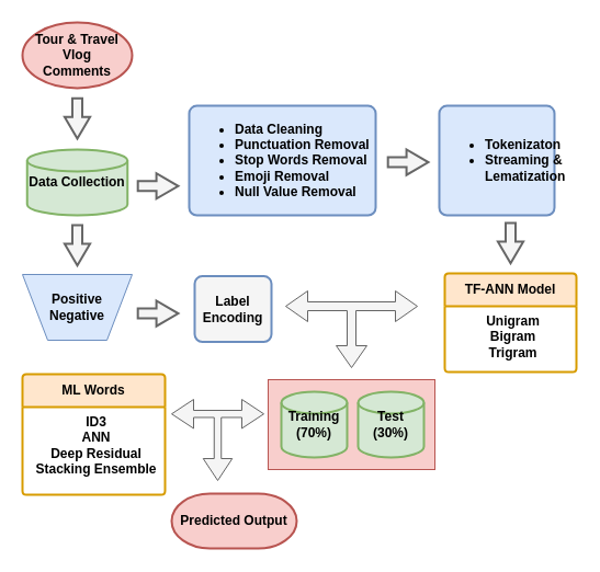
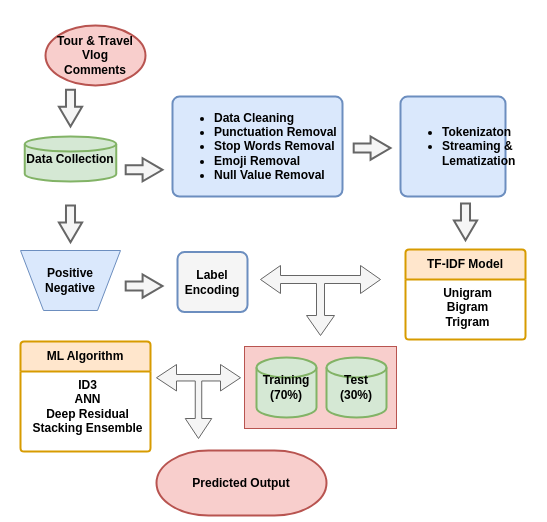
- <mxCell id="2" value="&lt;div&gt;Tour &amp;amp; Travel&lt;/div&gt;&lt;div&gt;Vlog&lt;/div&gt;&lt;div&gt;Comments&lt;br&gt;&lt;/div&gt;" style="strokeWidth=2;html=1;shape=mxgraph.flowchart.start_2;whiteSpace=wrap;fontStyle=1;fillColor=#f8cecc;strokeColor=#b85450;" vertex="1" parent="1"><mxGeometry x="20" y="20" width="100" height="60" as="geometry" /></mxCell>
+ <mxCell id="2" value="&lt;div&gt;Tour &amp;amp; Travel&lt;/div&gt;&lt;div&gt;Vlog&lt;/div&gt;&lt;div&gt;Comments&lt;br&gt;&lt;/div&gt;" style="strokeWidth=2;html=1;shape=mxgraph.flowchart.start_2;whiteSpace=wrap;fontStyle=1;fillColor=#f8cecc;strokeColor=#b85450;" vertex="1" parent="1"><mxGeometry x="45" y="25" width="100" height="60" as="geometry" /></mxCell>
- <mxCell id="3" value="Data Collection" style="strokeWidth=2;html=1;shape=mxgraph.flowchart.database;whiteSpace=wrap;fontStyle=1;fillColor=#d5e8d4;strokeColor=#82b366;" vertex="1" parent="1"><mxGeometry x="24.25" y="136" width="91.5" height="60" as="geometry" /></mxCell>
+ <mxCell id="3" value="Data Collection" style="strokeWidth=2;html=1;shape=mxgraph.flowchart.database;whiteSpace=wrap;fontStyle=1;fillColor=#d5e8d4;strokeColor=#82b366;" vertex="1" parent="1"><mxGeometry x="24.25" y="136" width="91.5" height="45" as="geometry" /></mxCell>
- <mxCell id="10" value="&lt;span style=&quot;font-size: 12px;&quot;&gt;TF-ANN Model&lt;/span&gt;" style="swimlane;childLayout=stackLayout;horizontal=1;startSize=30;horizontalStack=0;rounded=1;fontSize=12;fontStyle=1;strokeWidth=2;resizeParent=0;resizeLast=1;shadow=0;dashed=0;align=center;arcSize=4;whiteSpace=wrap;html=1;fillColor=#ffe6cc;strokeColor=#d79b00;" vertex="1" parent="1"><mxGeometry x="405" y="249" width="120" height="90" as="geometry" /></mxCell>
+ <mxCell id="10" value="&lt;span style=&quot;font-size: 12px;&quot;&gt;TF-IDF Model&lt;/span&gt;" style="swimlane;childLayout=stackLayout;horizontal=1;startSize=30;horizontalStack=0;rounded=1;fontSize=12;fontStyle=1;strokeWidth=2;resizeParent=0;resizeLast=1;shadow=0;dashed=0;align=center;arcSize=4;whiteSpace=wrap;html=1;fillColor=#ffe6cc;strokeColor=#d79b00;" vertex="1" parent="1"><mxGeometry x="405" y="249" width="120" height="90" as="geometry" /></mxCell>
- <mxCell id="22" value="ML Words" style="swimlane;childLayout=stackLayout;horizontal=1;startSize=30;horizontalStack=0;rounded=1;fontSize=12;fontStyle=1;strokeWidth=2;resizeParent=0;resizeLast=1;shadow=0;dashed=0;align=center;arcSize=4;whiteSpace=wrap;html=1;fillColor=#ffe6cc;strokeColor=#d79b00;" vertex="1" parent="1"><mxGeometry x="20" y="341" width="130" height="110" as="geometry" /></mxCell>
+ <mxCell id="22" value="ML Algorithm" style="swimlane;childLayout=stackLayout;horizontal=1;startSize=30;horizontalStack=0;rounded=1;fontSize=12;fontStyle=1;strokeWidth=2;resizeParent=0;resizeLast=1;shadow=0;dashed=0;align=center;arcSize=4;whiteSpace=wrap;html=1;fillColor=#ffe6cc;strokeColor=#d79b00;" vertex="1" parent="1"><mxGeometry x="20" y="341" width="130" height="110" as="geometry" /></mxCell>
- <mxCell id="25" value="&lt;div&gt;Predicted Output&lt;br&gt;&lt;/div&gt;" style="strokeWidth=2;html=1;shape=mxgraph.flowchart.terminator;whiteSpace=wrap;fillColor=#f8cecc;strokeColor=#b85450;fontStyle=1" vertex="1" parent="1"><mxGeometry x="156" y="450" width="114" height="50" as="geometry" /></mxCell>
+ <mxCell id="25" value="&lt;div&gt;Predicted Output&lt;br&gt;&lt;/div&gt;" style="strokeWidth=2;html=1;shape=mxgraph.flowchart.terminator;whiteSpace=wrap;fillColor=#f8cecc;strokeColor=#b85450;fontStyle=1" vertex="1" parent="1"><mxGeometry x="156" y="450" width="170" height="65" as="geometry" /></mxCell>
